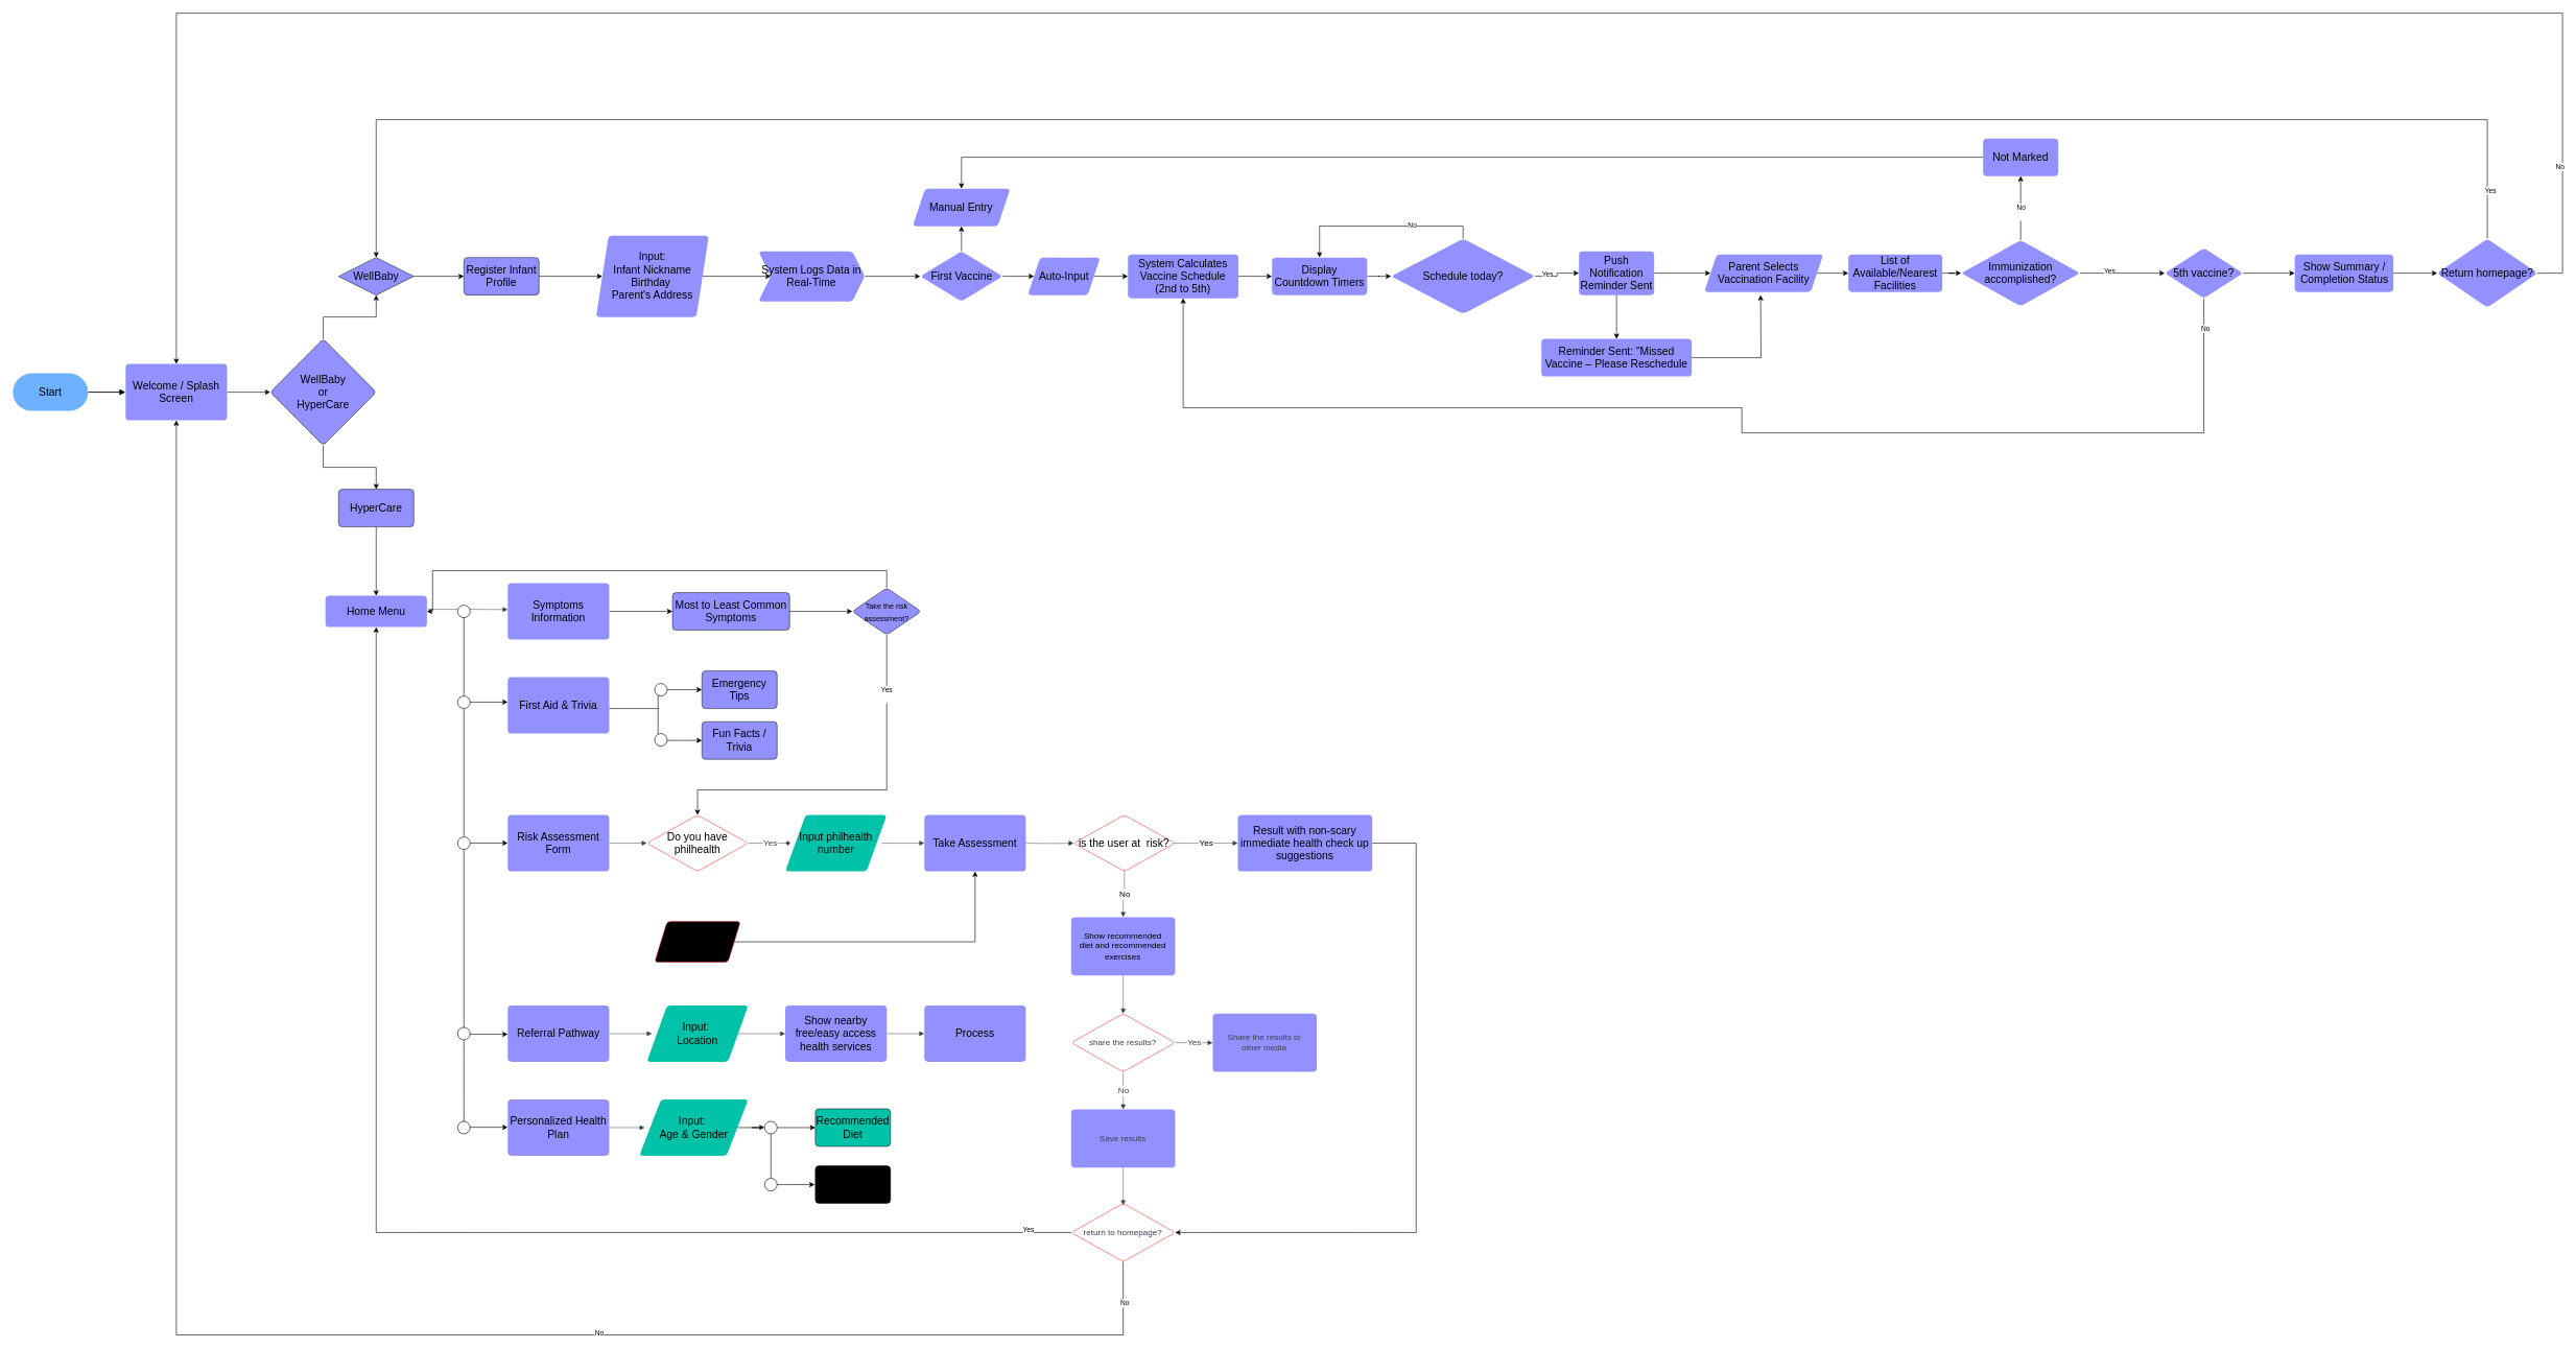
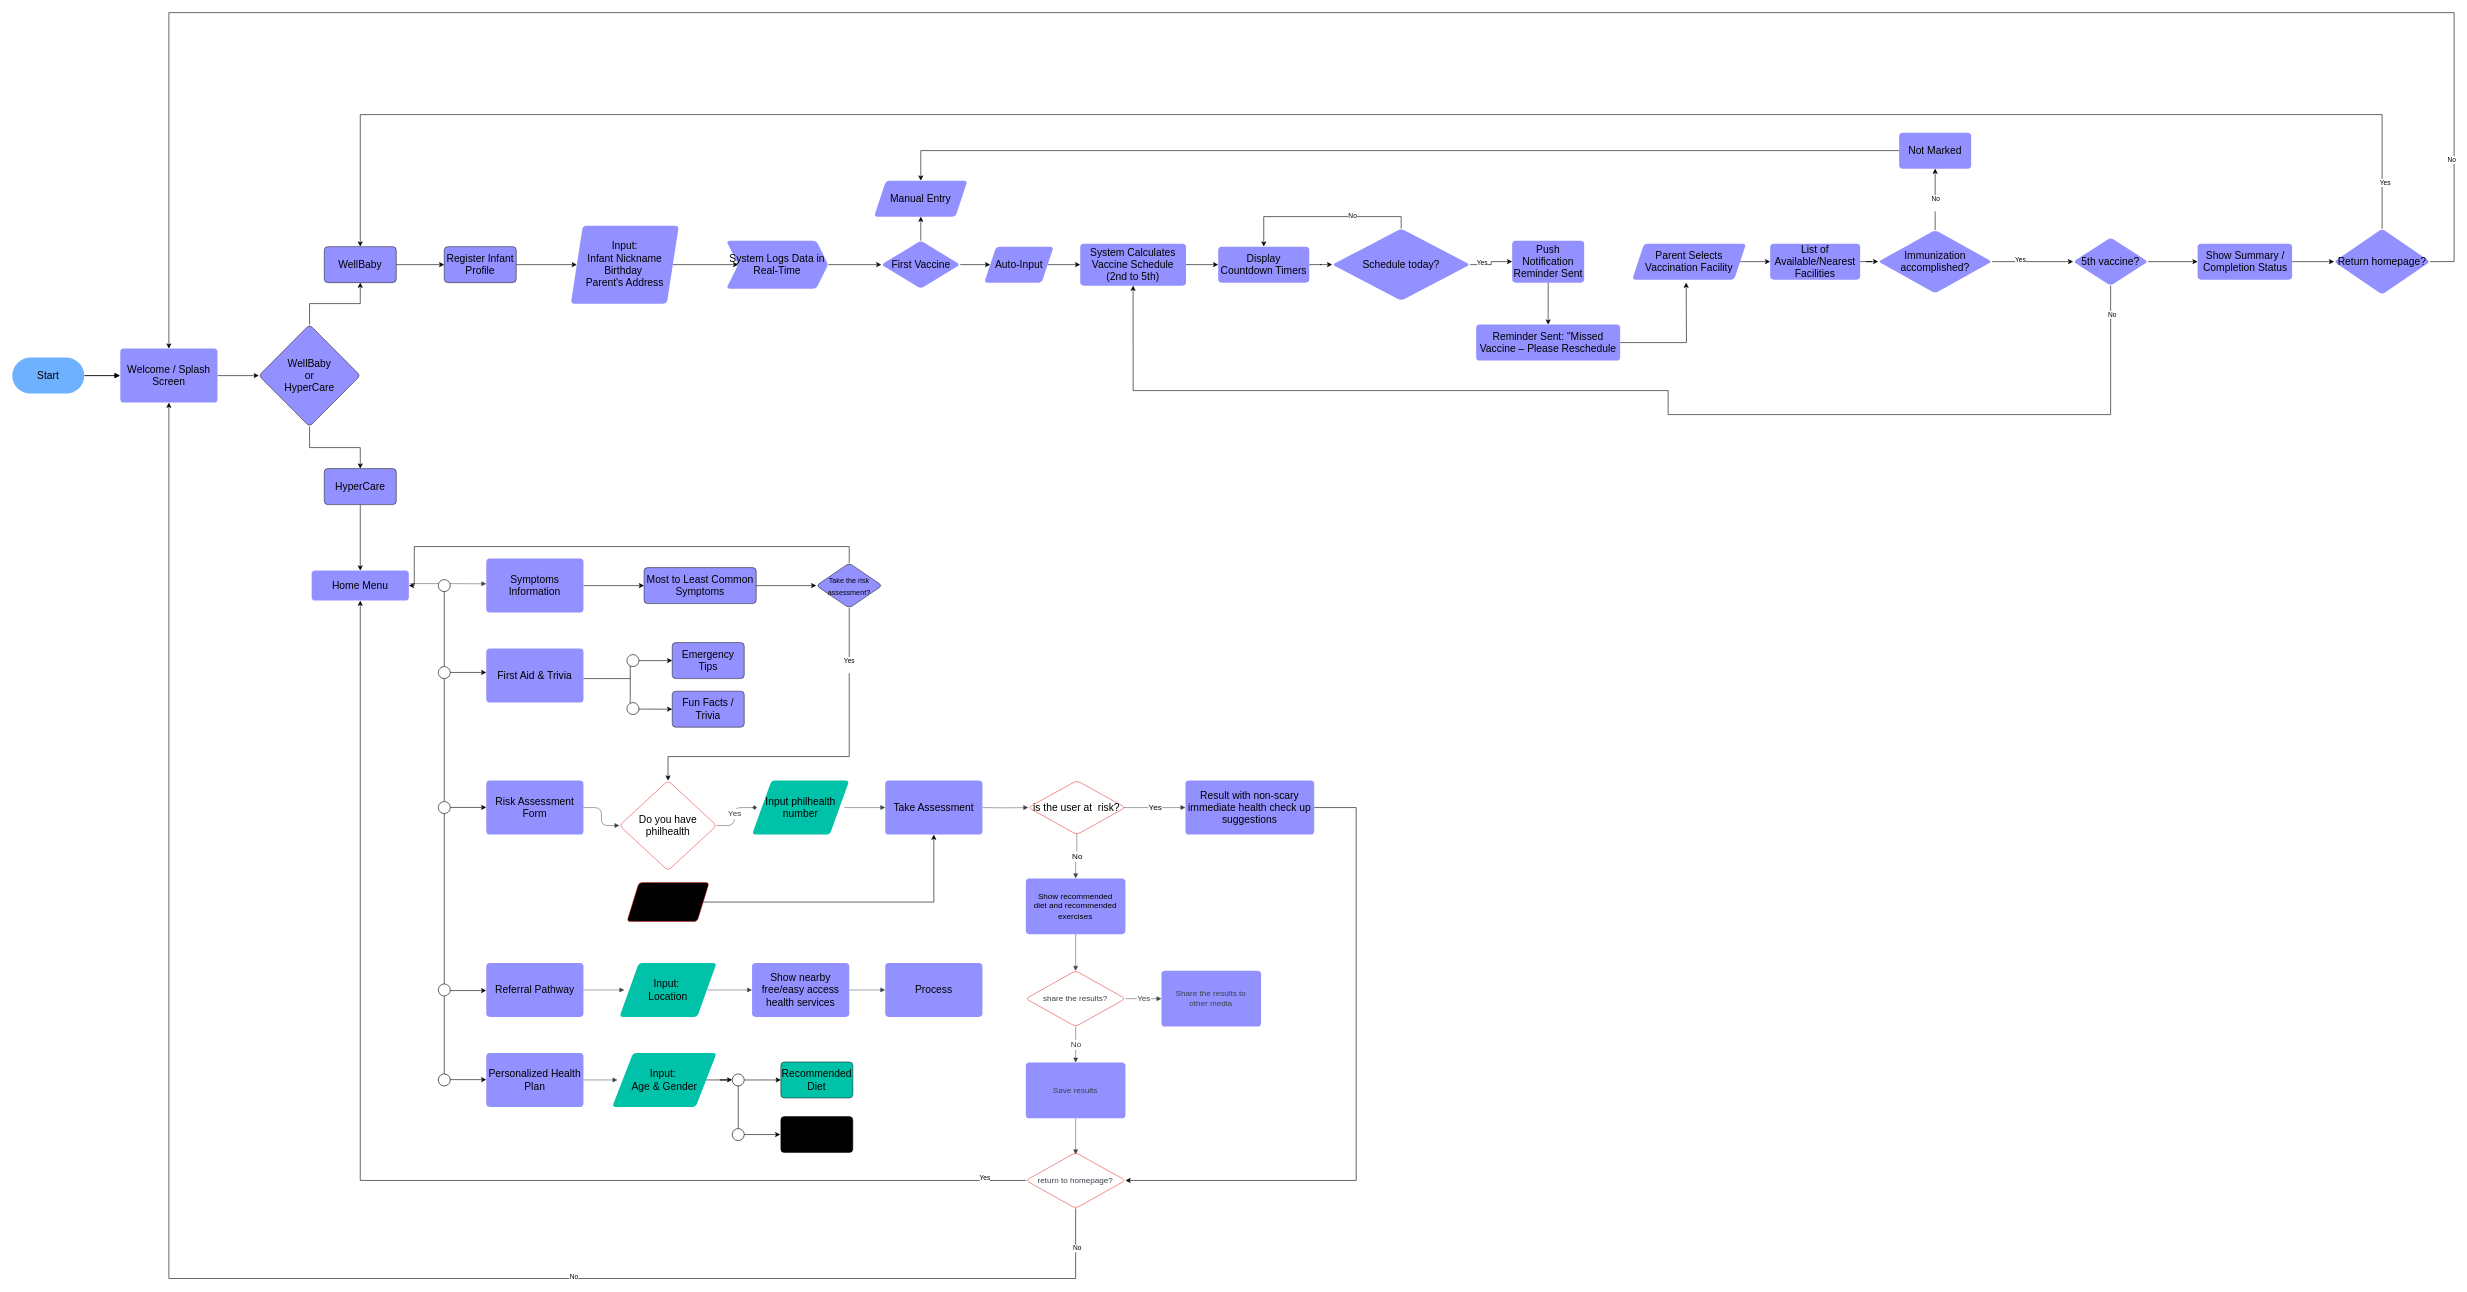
- <mxCell id="120" value="" style="edgeStyle=orthogonalEdgeStyle;rounded=0;orthogonalLoop=1;jettySize=auto;html=1;" edge="1" parent="1" source="122" target="124"><mxGeometry relative="1" as="geometry" /></mxCell>
- <mxCell id="68" value="WellBaby" style="rhombus;whiteSpace=wrap;html=1;fontSize=17.2;fillColor=#9391ff;strokeColor=light-dark(#000000,transparent);spacing=3.8;absoluteArcSize=1;arcSize=12;strokeWidth=0.8;" vertex="1" parent="1"><mxGeometry x="540" y="410.33" width="120" height="60" as="geometry" /></mxCell>
+ <mxCell id="68" value="WellBaby" style="whiteSpace=wrap;html=1;fontSize=17.2;fillColor=#9391ff;strokeColor=light-dark(#000000,transparent);spacing=3.8;rounded=1;absoluteArcSize=1;arcSize=12;strokeWidth=0.8;" vertex="1" parent="1"><mxGeometry x="540" y="410.33" width="120" height="60" as="geometry" /></mxCell>
- <mxCell id="48" value="Do you have philhealth" style="html=1;overflow=block;blockSpacing=1;whiteSpace=wrap;rhombus;fontSize=17.2;fontFamily=Helvetica;spacing=3.8;strokeColor=#e81313;strokeOpacity=100;fillOpacity=0;rounded=1;absoluteArcSize=1;arcSize=12;fillColor=#000000;strokeWidth=0.8;lucidId=Bb0dQlQsVt-O;" vertex="1" parent="1"><mxGeometry x="1032" y="1300.33" width="162" height="90" as="geometry" /></mxCell>
+ <mxCell id="48" value="Do you have philhealth" style="html=1;overflow=block;blockSpacing=1;whiteSpace=wrap;rhombus;fontSize=17.2;fontFamily=Helvetica;spacing=3.8;strokeColor=#e81313;strokeOpacity=100;fillOpacity=0;rounded=1;absoluteArcSize=1;arcSize=12;fillColor=#000000;strokeWidth=0.8;lucidId=Bb0dQlQsVt-O;" vertex="1" parent="1"><mxGeometry x="1032" y="1300.33" width="162" height="150" as="geometry" /></mxCell>
